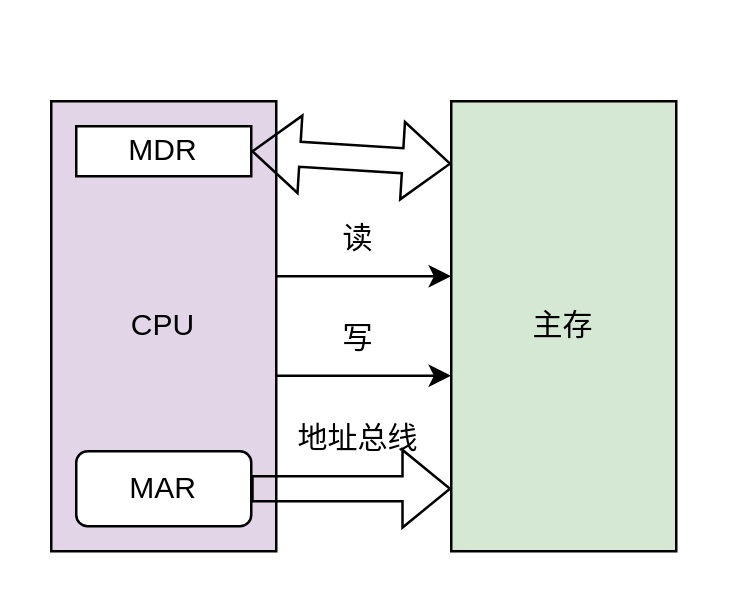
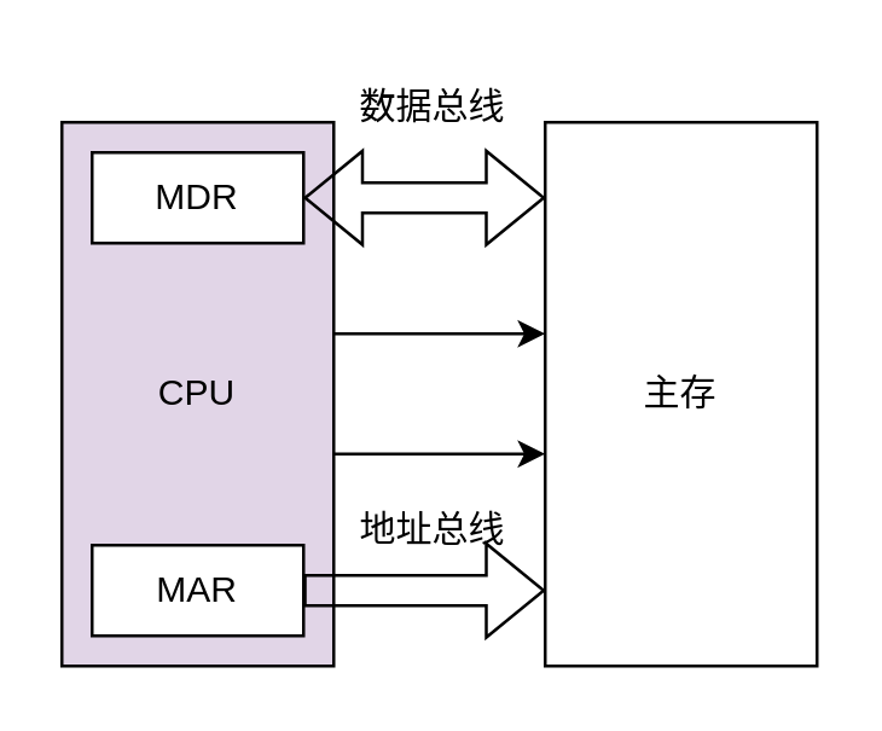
+ <mxCell id="12" value="数据总线" style="text;html=1;strokeColor=none;fillColor=none;align=center;verticalAlign=middle;whiteSpace=wrap;rounded=0;" vertex="1" parent="1"><mxGeometry x="113" y="20" width="60" height="30" as="geometry" /></mxCell>
- <mxCell id="3" value="MDR" style="rounded=0;whiteSpace=wrap;html=1;" vertex="1" parent="1"><mxGeometry x="30" y="50" width="70" height="20" as="geometry" /></mxCell>
+ <mxCell id="3" value="MDR" style="rounded=0;whiteSpace=wrap;html=1;" vertex="1" parent="1"><mxGeometry x="30" y="50" width="70" height="30" as="geometry" /></mxCell>
- <mxCell id="10" value="读" style="text;html=1;strokeColor=none;fillColor=none;align=center;verticalAlign=middle;whiteSpace=wrap;rounded=0;" vertex="1" parent="1"><mxGeometry x="128" y="80" width="30" height="30" as="geometry" /></mxCell>
- <mxCell id="7" value="主存" style="rounded=0;whiteSpace=wrap;html=1;fillColor=#d5e8d4;" vertex="1" parent="1"><mxGeometry x="180" y="40" width="90" height="180" as="geometry" /></mxCell>
+ <mxCell id="7" value="主存" style="rounded=0;whiteSpace=wrap;html=1;" vertex="1" parent="1"><mxGeometry x="180" y="40" width="90" height="180" as="geometry" /></mxCell>
- <mxCell id="11" value="写" style="text;html=1;strokeColor=none;fillColor=none;align=center;verticalAlign=middle;whiteSpace=wrap;rounded=0;" vertex="1" parent="1"><mxGeometry x="128" y="120" width="30" height="30" as="geometry" /></mxCell>
- <mxCell id="4" value="MAR" style="whiteSpace=wrap;html=1;rounded=1;" vertex="1" parent="1"><mxGeometry x="30" y="180" width="70" height="30" as="geometry" /></mxCell>
+ <mxCell id="4" value="MAR" style="rounded=0;whiteSpace=wrap;html=1;" vertex="1" parent="1"><mxGeometry x="30" y="180" width="70" height="30" as="geometry" /></mxCell>
